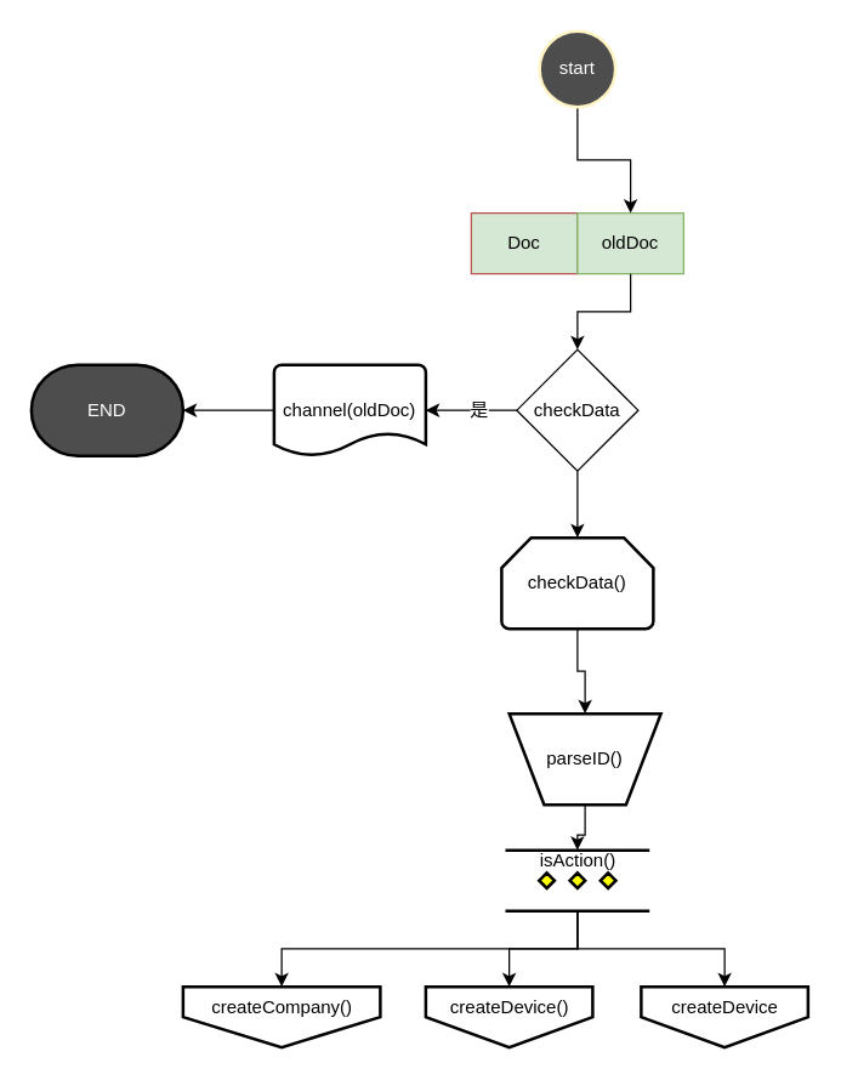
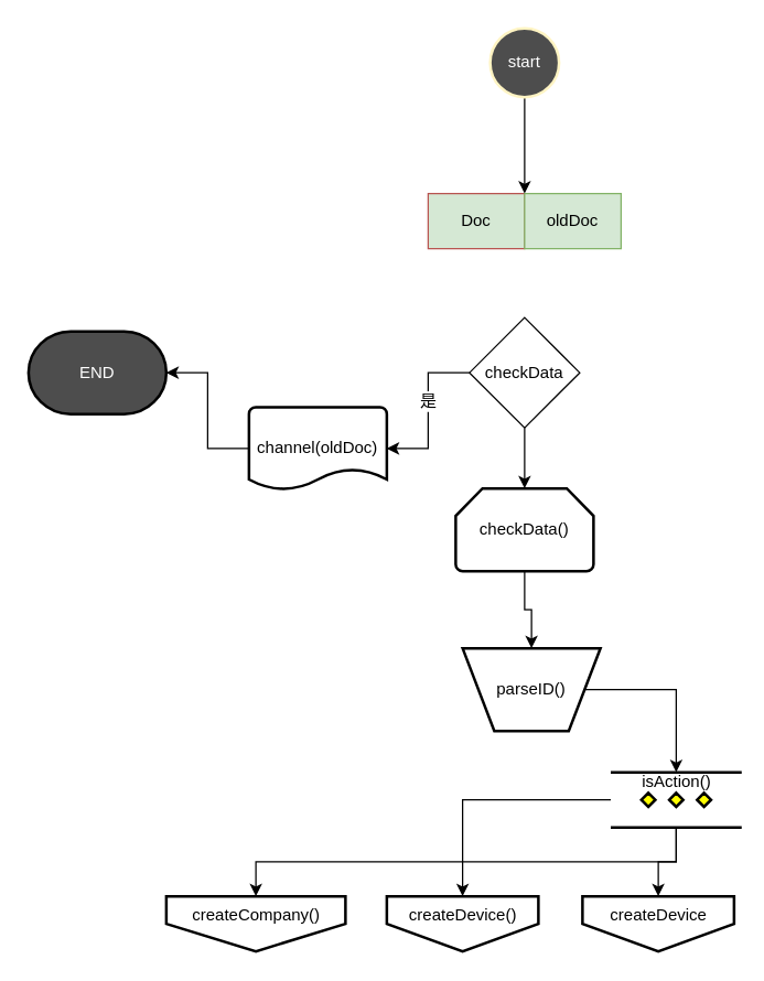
- <mxCell id="9" value="" style="edgeStyle=orthogonalEdgeStyle;rounded=0;orthogonalLoop=1;jettySize=auto;html=1;fontColor=#FFFFFF;" edge="1" parent="1" source="10" target="4"><mxGeometry relative="1" as="geometry"><mxPoint x="382" y="139" as="targetPoint" /></mxGeometry></mxCell>
+ <mxCell id="9" value="" style="edgeStyle=orthogonalEdgeStyle;rounded=0;orthogonalLoop=1;jettySize=auto;html=1;fontColor=#FFFFFF;entryX=1;entryY=0;entryDx=0;entryDy=0;entryPerimeter=0;" edge="1" parent="1" source="10" target="3"><mxGeometry relative="1" as="geometry"><mxPoint x="382" y="139" as="targetPoint" /></mxGeometry></mxCell>
- <mxCell id="15" value="" style="edgeStyle=orthogonalEdgeStyle;rounded=0;orthogonalLoop=1;jettySize=auto;html=1;fontColor=#000000;" edge="1" parent="1" source="4" target="8"><mxGeometry relative="1" as="geometry" /></mxCell>
- <mxCell id="13" value="channel(oldDoc)" style="strokeWidth=2;html=1;shape=mxgraph.flowchart.document2;whiteSpace=wrap;size=0.25;" vertex="1" parent="1"><mxGeometry x="180" y="240" width="100" height="60" as="geometry" /></mxCell>
+ <mxCell id="13" value="channel(oldDoc)" style="strokeWidth=2;html=1;shape=mxgraph.flowchart.document2;whiteSpace=wrap;size=0.25;" vertex="1" parent="1"><mxGeometry x="180" y="295" width="100" height="60" as="geometry" /></mxCell>
- <mxCell id="23" value="isAction()" style="verticalLabelPosition=middle;verticalAlign=top;html=1;strokeWidth=2;shape=mxgraph.flowchart.parallel_mode;fillColor=none;fontColor=#000000;labelPosition=center;align=center;horizontal=1;spacing=-5;" vertex="1" parent="1"><mxGeometry x="332.5" y="560" width="95" height="40" as="geometry" /></mxCell>
+ <mxCell id="23" value="isAction()" style="verticalLabelPosition=middle;verticalAlign=top;html=1;strokeWidth=2;shape=mxgraph.flowchart.parallel_mode;fillColor=none;fontColor=#000000;labelPosition=center;align=center;horizontal=1;spacing=-5;" vertex="1" parent="1"><mxGeometry x="442.5" y="560" width="95" height="40" as="geometry" /></mxCell>
